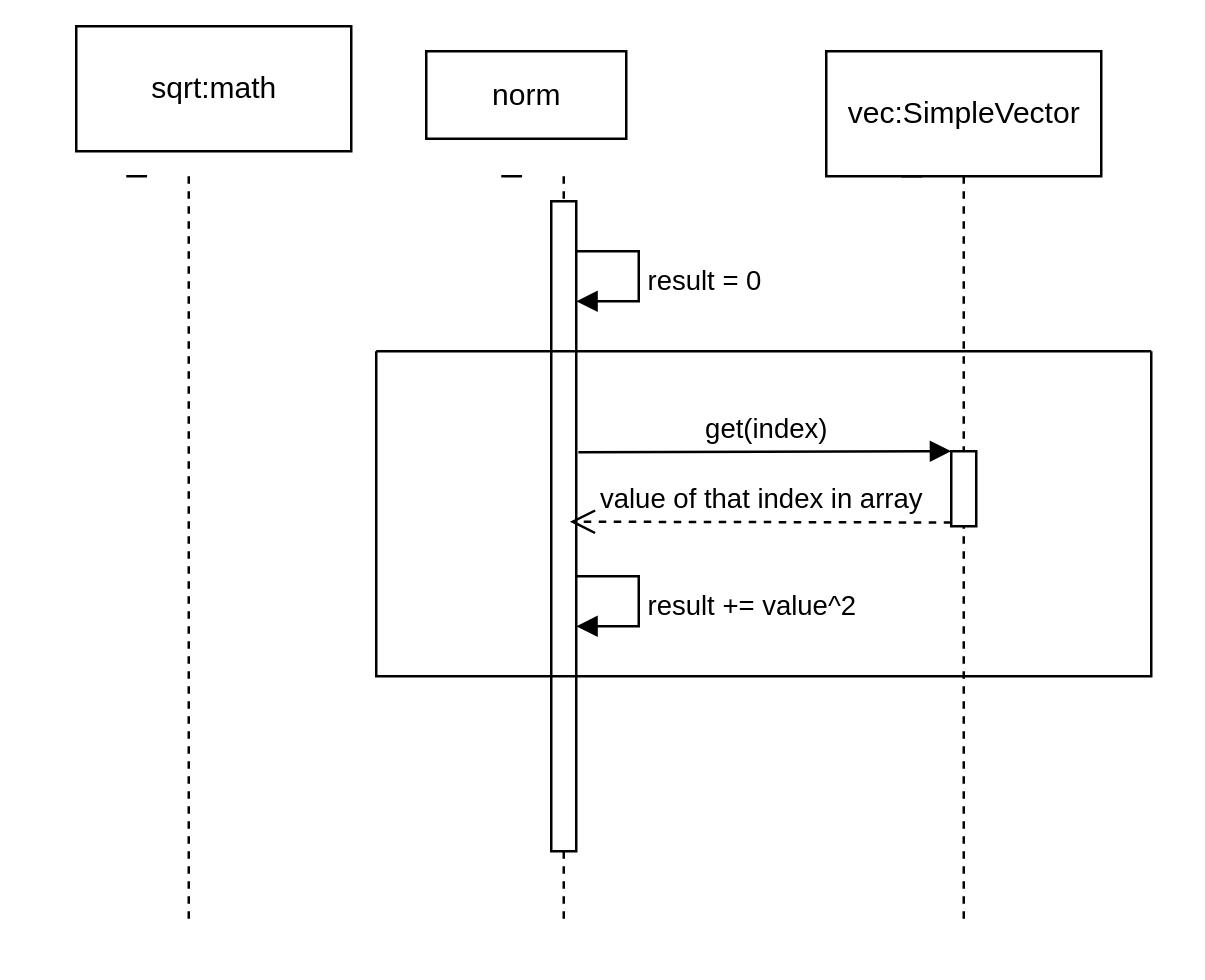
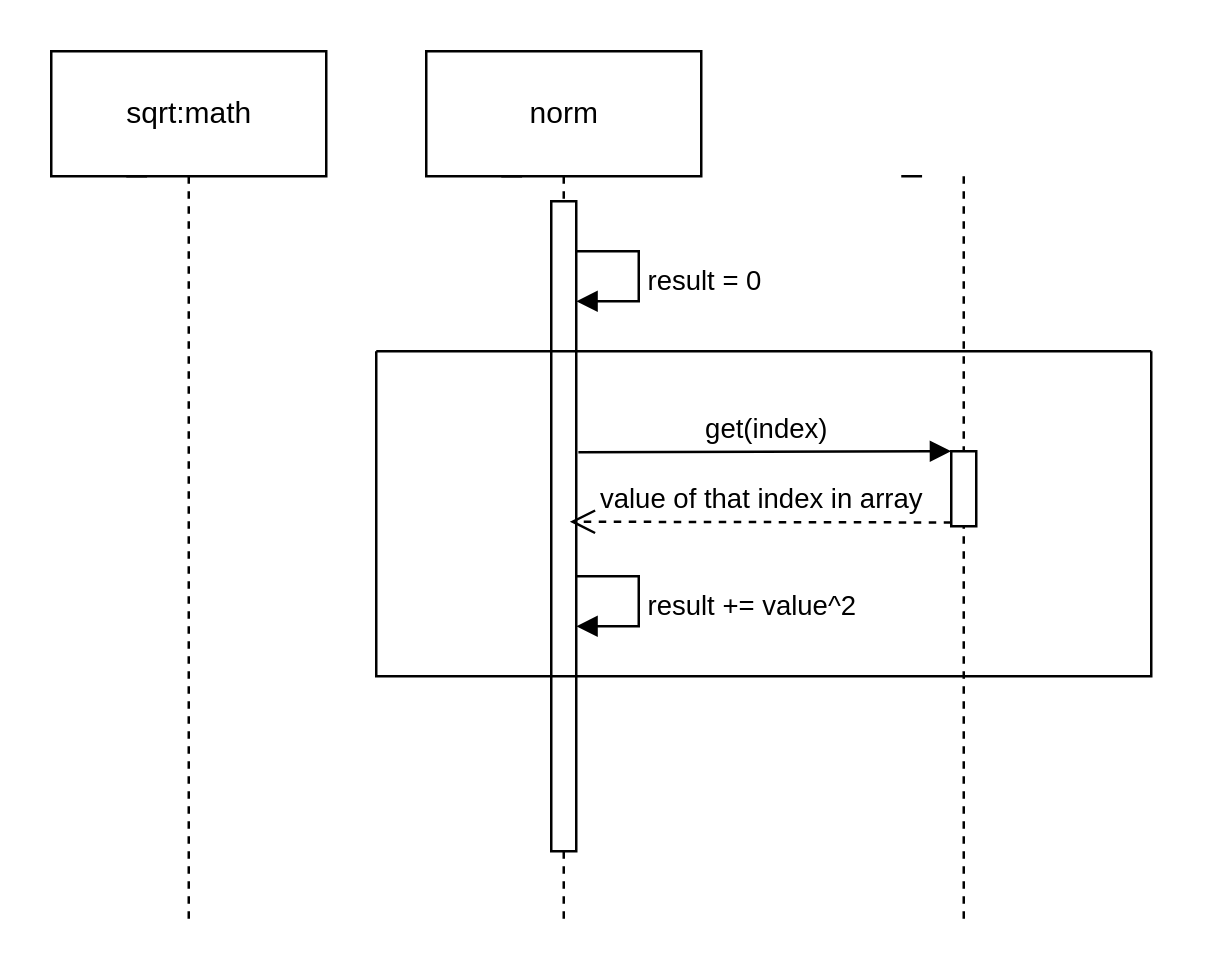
- <mxCell id="7" value="sqrt:math" style="html=1;" vertex="1" parent="1"><mxGeometry x="30" y="10" width="110" height="50" as="geometry" /></mxCell>
+ <mxCell id="7" value="sqrt:math" style="html=1;" vertex="1" parent="1"><mxGeometry x="20" y="20" width="110" height="50" as="geometry" /></mxCell>
- <mxCell id="3" value="norm" style="html=1;" vertex="1" parent="1"><mxGeometry x="170" y="20" width="80" height="35" as="geometry" /></mxCell>
+ <mxCell id="3" value="norm" style="html=1;" vertex="1" parent="1"><mxGeometry x="170" y="20" width="110" height="50" as="geometry" /></mxCell>
- <mxCell id="2" value="vec:SimpleVector" style="html=1;" vertex="1" parent="1"><mxGeometry x="330" y="20" width="110" height="50" as="geometry" /></mxCell>
